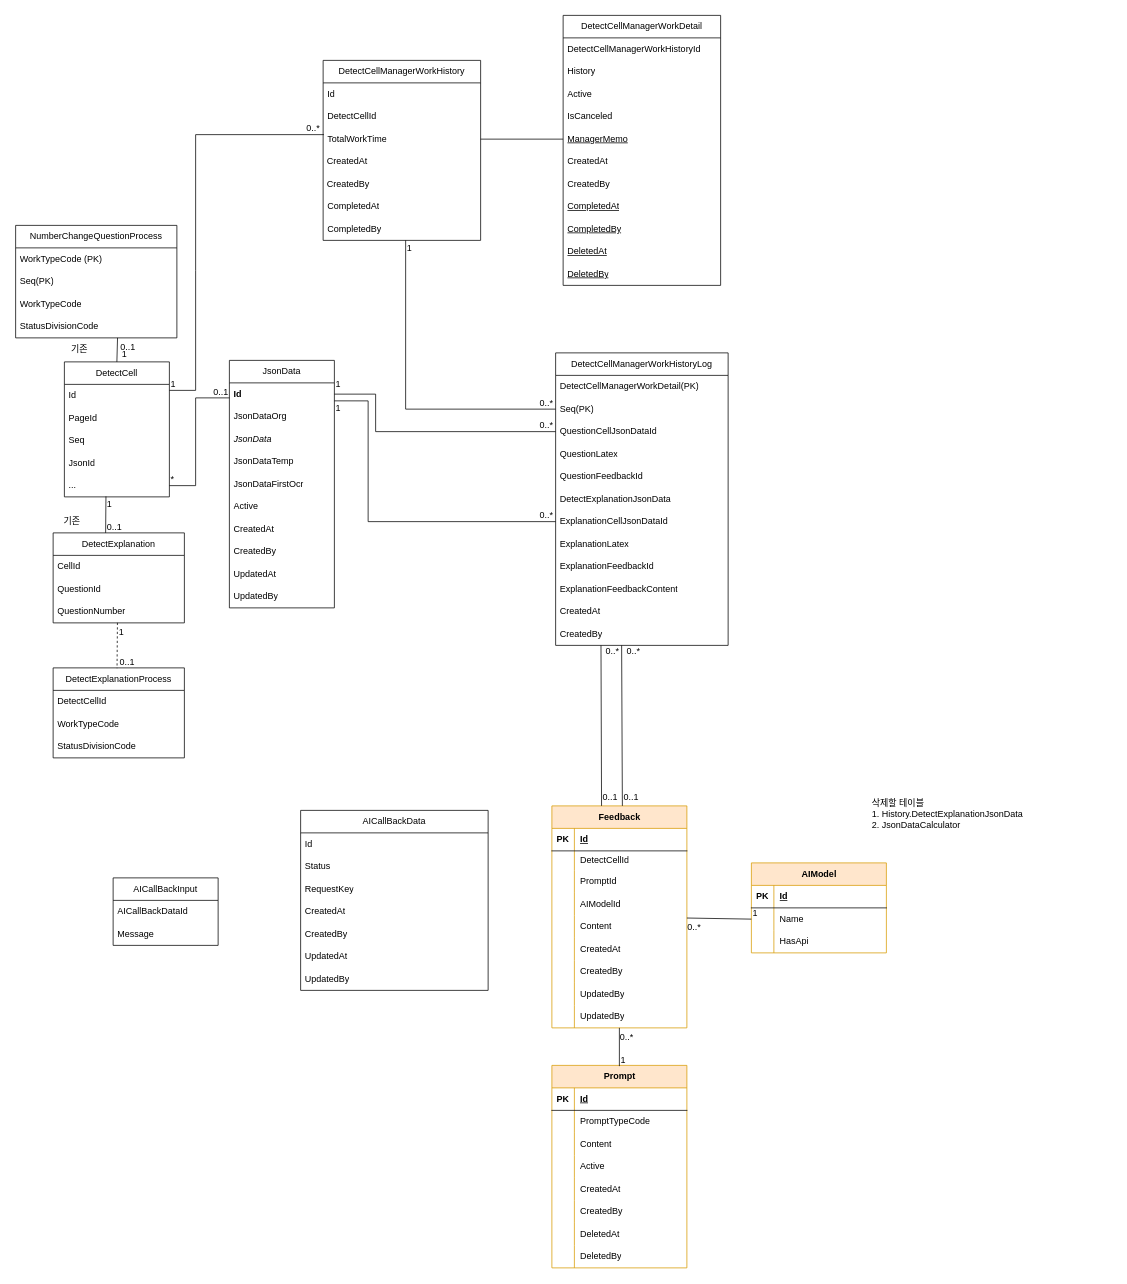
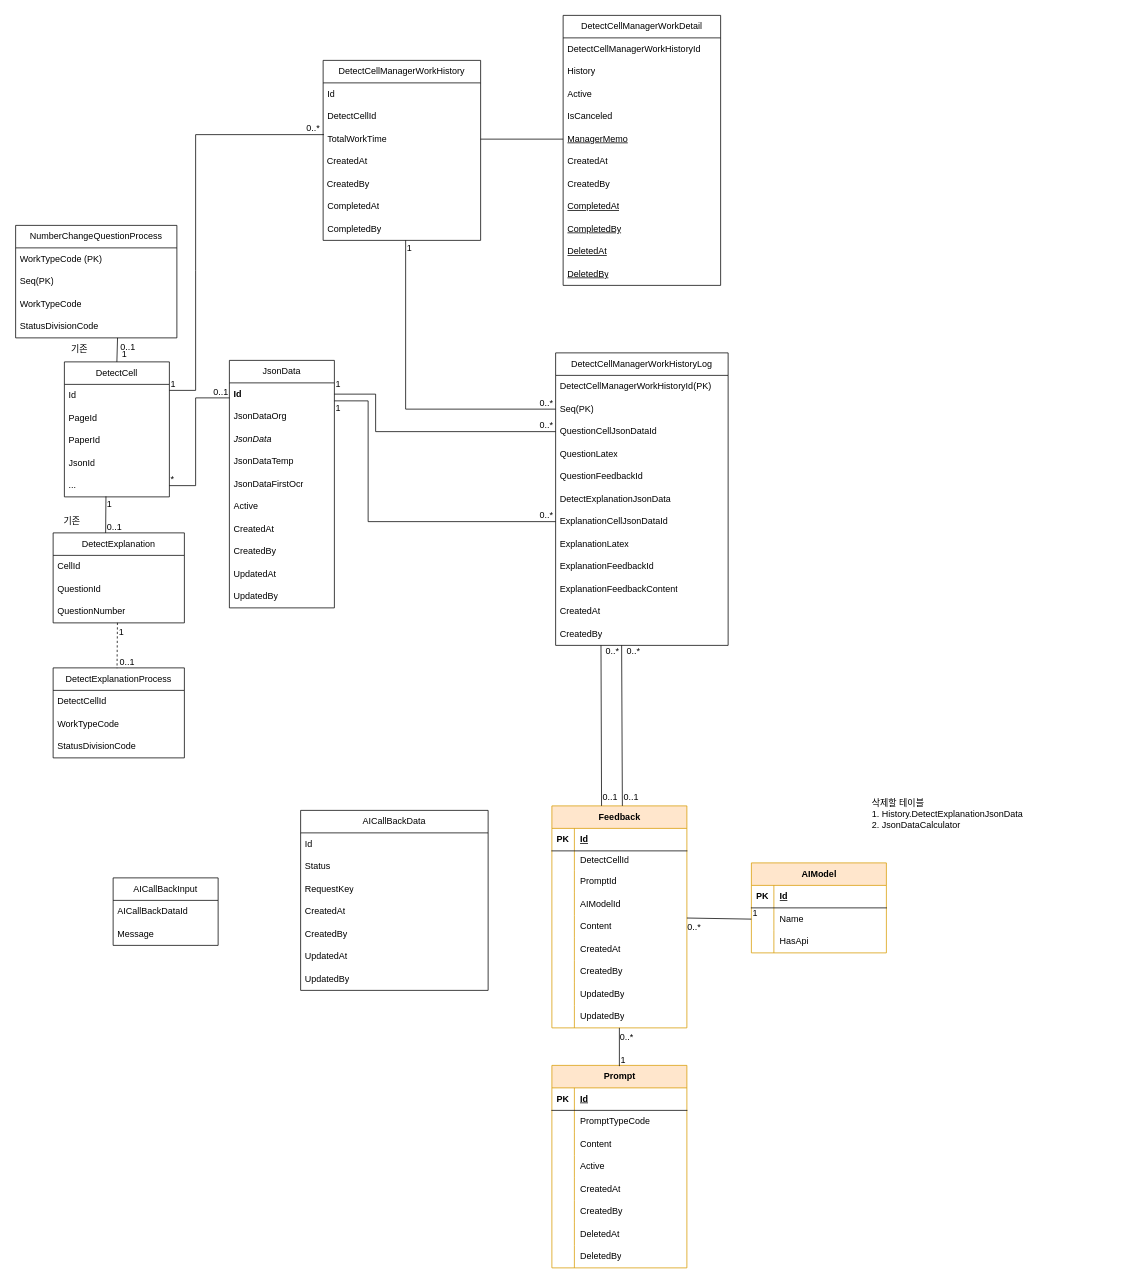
- <mxCell id="20" value="&lt;span style=&quot;text-align: center;&quot;&gt;DetectCellManagerWorkDetail(PK)&lt;/span&gt;" style="text;strokeColor=none;fillColor=none;align=left;verticalAlign=middle;spacingLeft=4;spacingRight=4;overflow=hidden;points=[[0,0.5],[1,0.5]];portConstraint=eastwest;rotatable=0;whiteSpace=wrap;html=1;" parent="19" vertex="1"><mxGeometry y="30" width="230" height="30" as="geometry" /></mxCell>
+ <mxCell id="20" value="&lt;span style=&quot;text-align: center;&quot;&gt;DetectCellManagerWorkHistoryId(PK)&lt;/span&gt;" style="text;strokeColor=none;fillColor=none;align=left;verticalAlign=middle;spacingLeft=4;spacingRight=4;overflow=hidden;points=[[0,0.5],[1,0.5]];portConstraint=eastwest;rotatable=0;whiteSpace=wrap;html=1;" parent="19" vertex="1"><mxGeometry y="30" width="230" height="30" as="geometry" /></mxCell>
- <mxCell id="16" value="Seq" style="text;strokeColor=none;fillColor=none;align=left;verticalAlign=middle;spacingLeft=4;spacingRight=4;overflow=hidden;points=[[0,0.5],[1,0.5]];portConstraint=eastwest;rotatable=0;whiteSpace=wrap;html=1;" parent="13" vertex="1"><mxGeometry y="90" width="140" height="30" as="geometry" /></mxCell>
+ <mxCell id="16" value="PaperId" style="text;strokeColor=none;fillColor=none;align=left;verticalAlign=middle;spacingLeft=4;spacingRight=4;overflow=hidden;points=[[0,0.5],[1,0.5]];portConstraint=eastwest;rotatable=0;whiteSpace=wrap;html=1;" parent="13" vertex="1"><mxGeometry y="90" width="140" height="30" as="geometry" /></mxCell>
